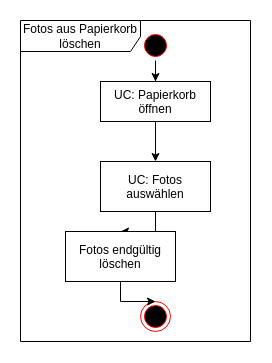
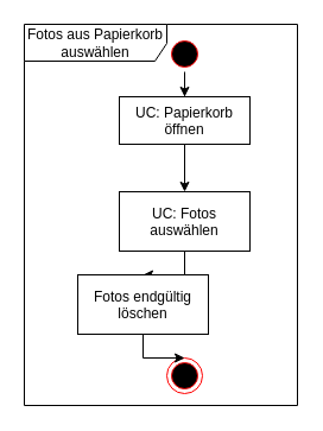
- <mxCell id="7" value="Fotos aus Papierkorb löschen" style="shape=umlFrame;whiteSpace=wrap;html=1;pointerEvents=0;width=120;height=31;" vertex="1" parent="1"><mxGeometry x="20" y="20" width="230" height="321" as="geometry" /></mxCell>
+ <mxCell id="7" value="Fotos aus Papierkorb auswählen" style="shape=umlFrame;whiteSpace=wrap;html=1;pointerEvents=0;width=120;height=31;" vertex="1" parent="1"><mxGeometry x="20" y="20" width="230" height="321" as="geometry" /></mxCell>
